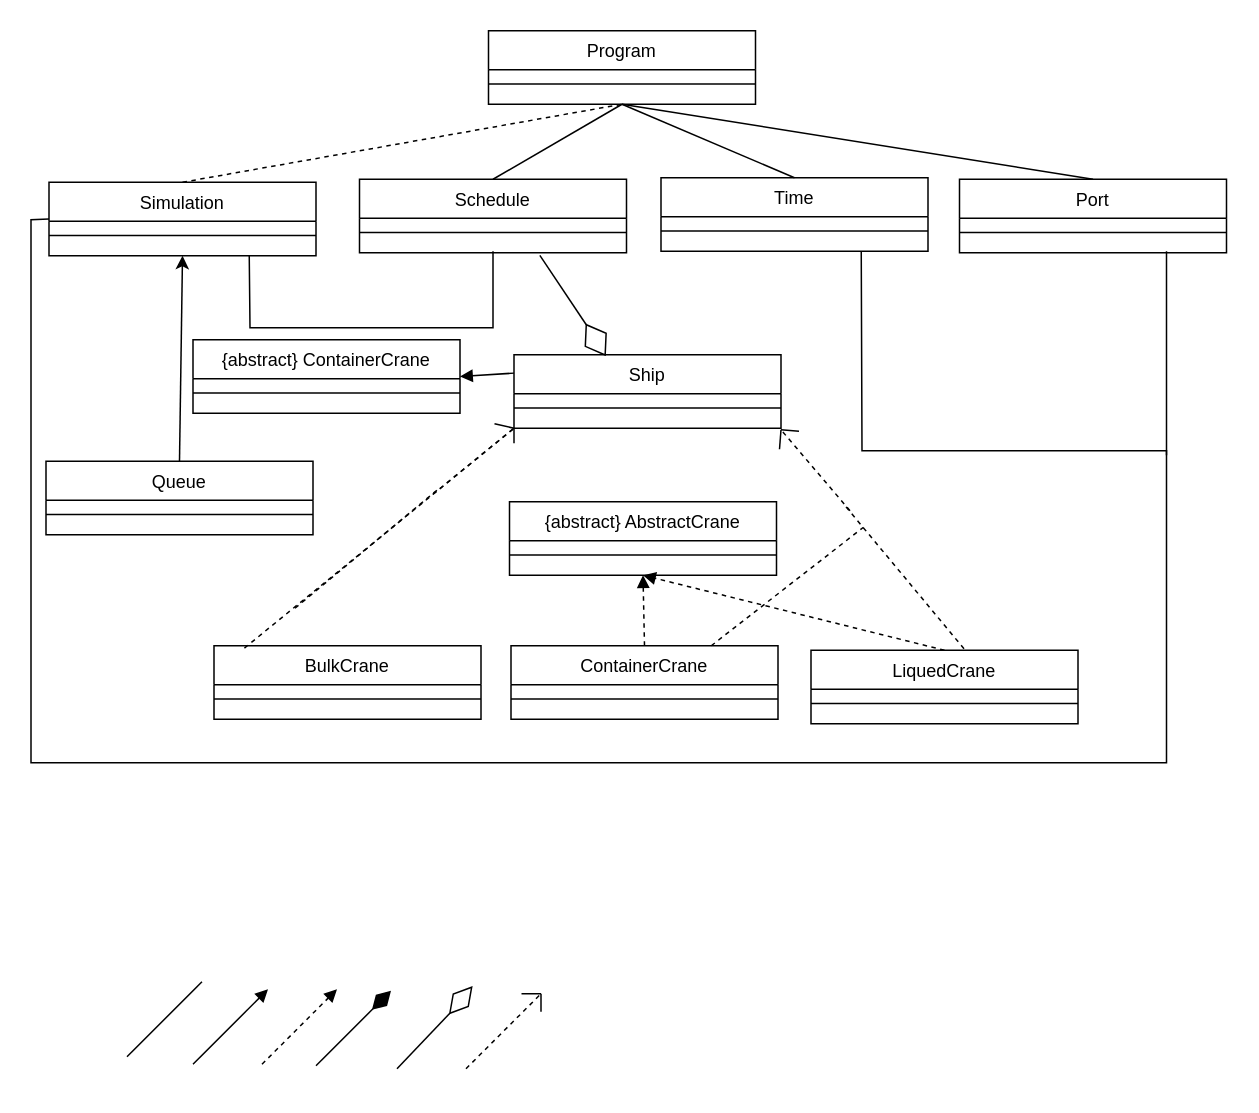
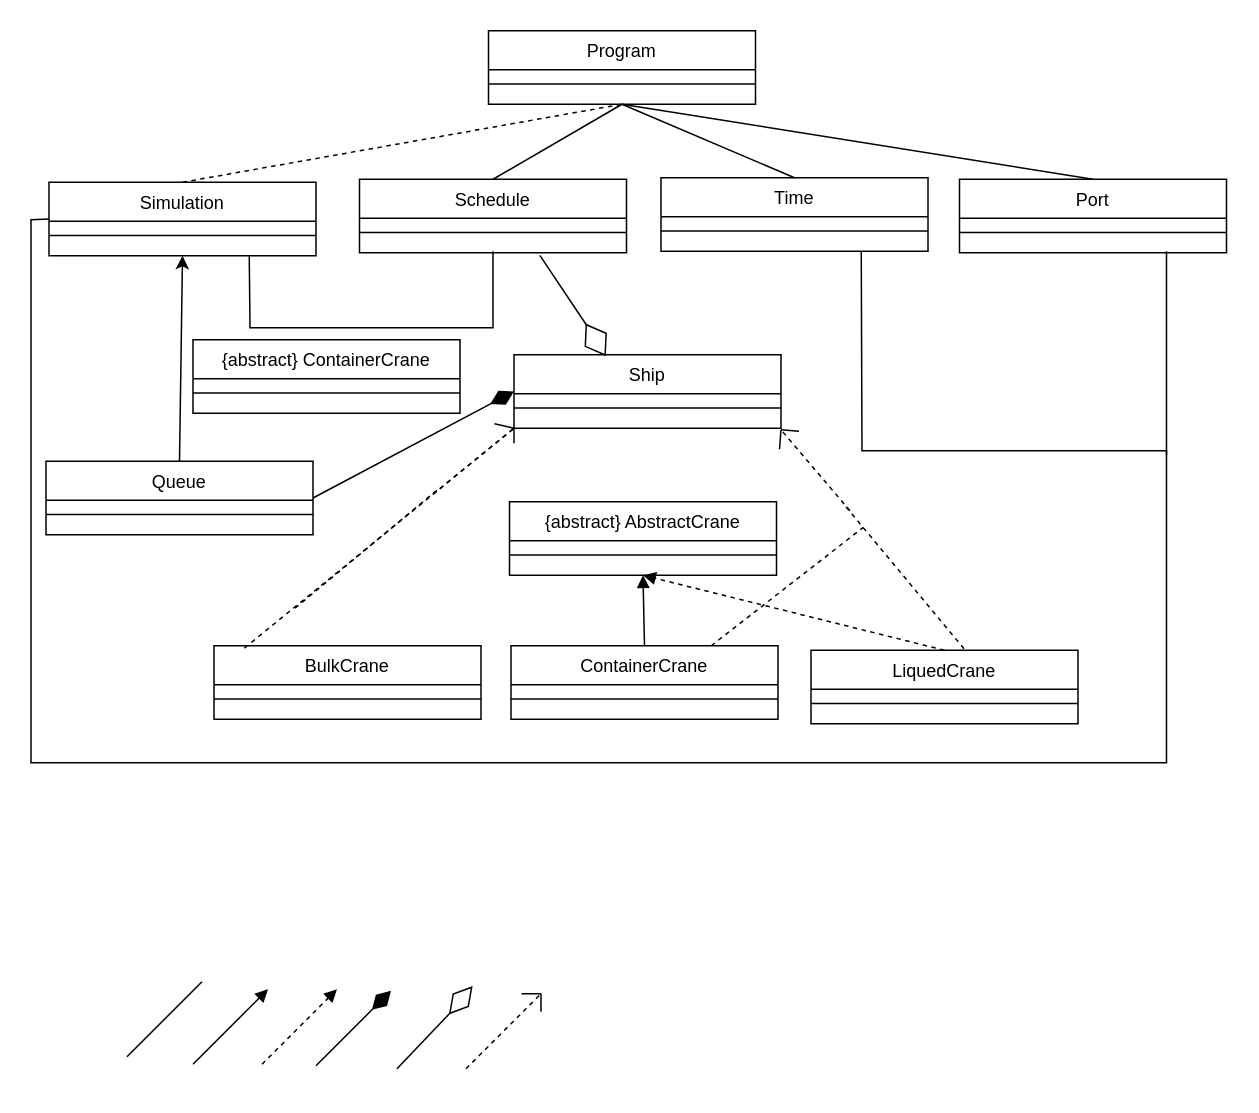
- <mxCell id="43" value="" style="endArrow=block;html=1;rounded=0;entryX=1;entryY=0.5;entryDx=0;entryDy=0;exitX=0;exitY=0.25;exitDx=0;exitDy=0;" edge="1" parent="1" source="12" target="10"><mxGeometry width="50" height="50" relative="1" as="geometry"><mxPoint x="427" y="285" as="sourcePoint" /><mxPoint x="428" y="285" as="targetPoint" /></mxGeometry></mxCell>
+ <mxCell id="64" value="" style="endArrow=diamondThin;html=1;rounded=0;endSize=15;entryX=0;entryY=0.5;entryDx=0;entryDy=0;exitX=1;exitY=0.5;exitDx=0;exitDy=0;" edge="1" parent="1" source="18" target="12"><mxGeometry width="50" height="50" relative="1" as="geometry"><mxPoint x="150" y="685" as="sourcePoint" /><mxPoint x="285" y="639" as="targetPoint" /></mxGeometry></mxCell>
- <mxCell id="40" value="" style="endArrow=block;html=1;rounded=0;entryX=0.5;entryY=1;entryDx=0;entryDy=0;exitX=0.5;exitY=0;exitDx=0;exitDy=0;dashed=1;" edge="1" parent="1" source="6" target="2"><mxGeometry width="50" height="50" relative="1" as="geometry"><mxPoint x="241" y="440" as="sourcePoint" /><mxPoint x="438" y="393" as="targetPoint" /></mxGeometry></mxCell>
+ <mxCell id="40" value="" style="endArrow=block;html=1;rounded=0;entryX=0.5;entryY=1;entryDx=0;entryDy=0;exitX=0.5;exitY=0;exitDx=0;exitDy=0;" edge="1" parent="1" source="6" target="2"><mxGeometry width="50" height="50" relative="1" as="geometry"><mxPoint x="241" y="440" as="sourcePoint" /><mxPoint x="438" y="393" as="targetPoint" /></mxGeometry></mxCell>
